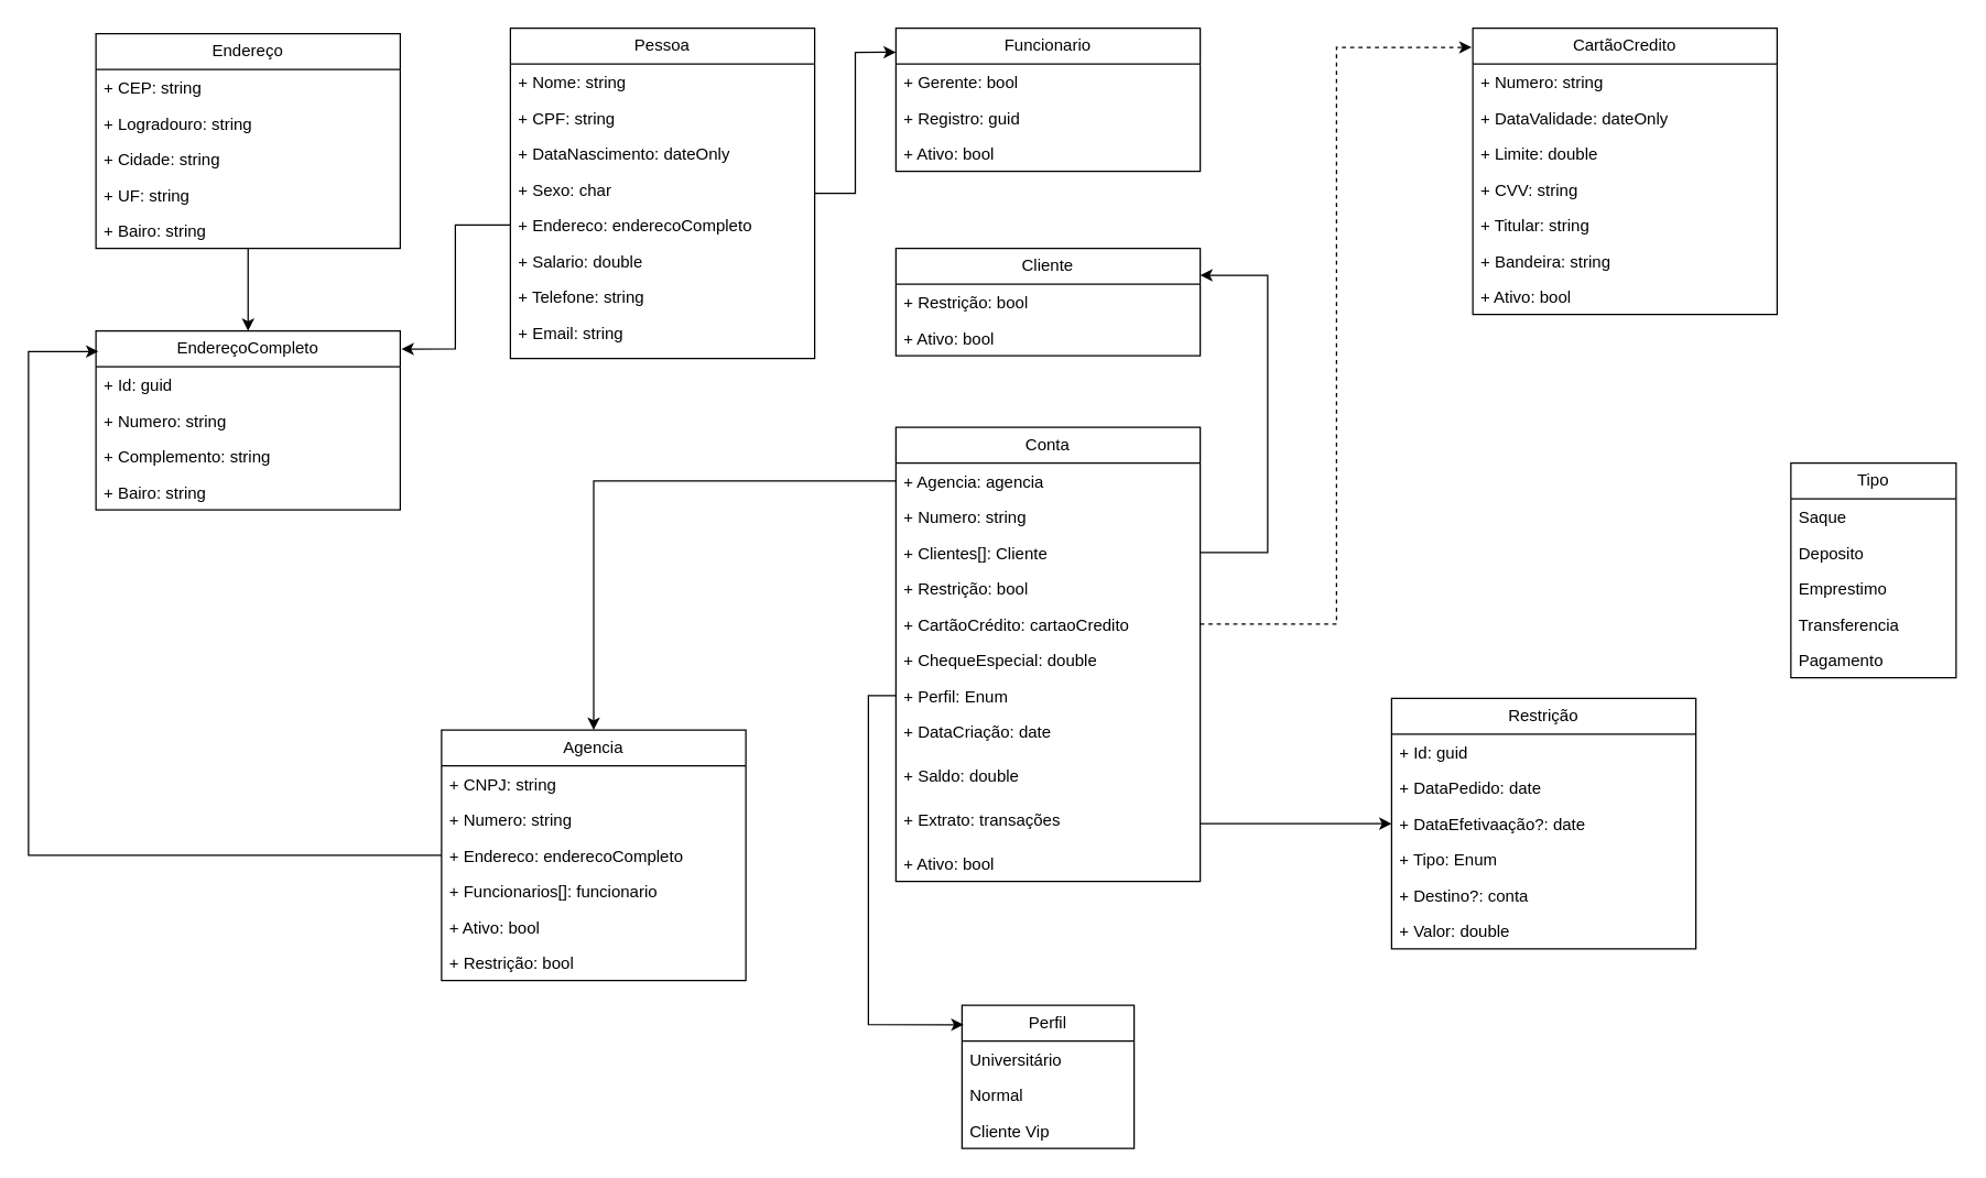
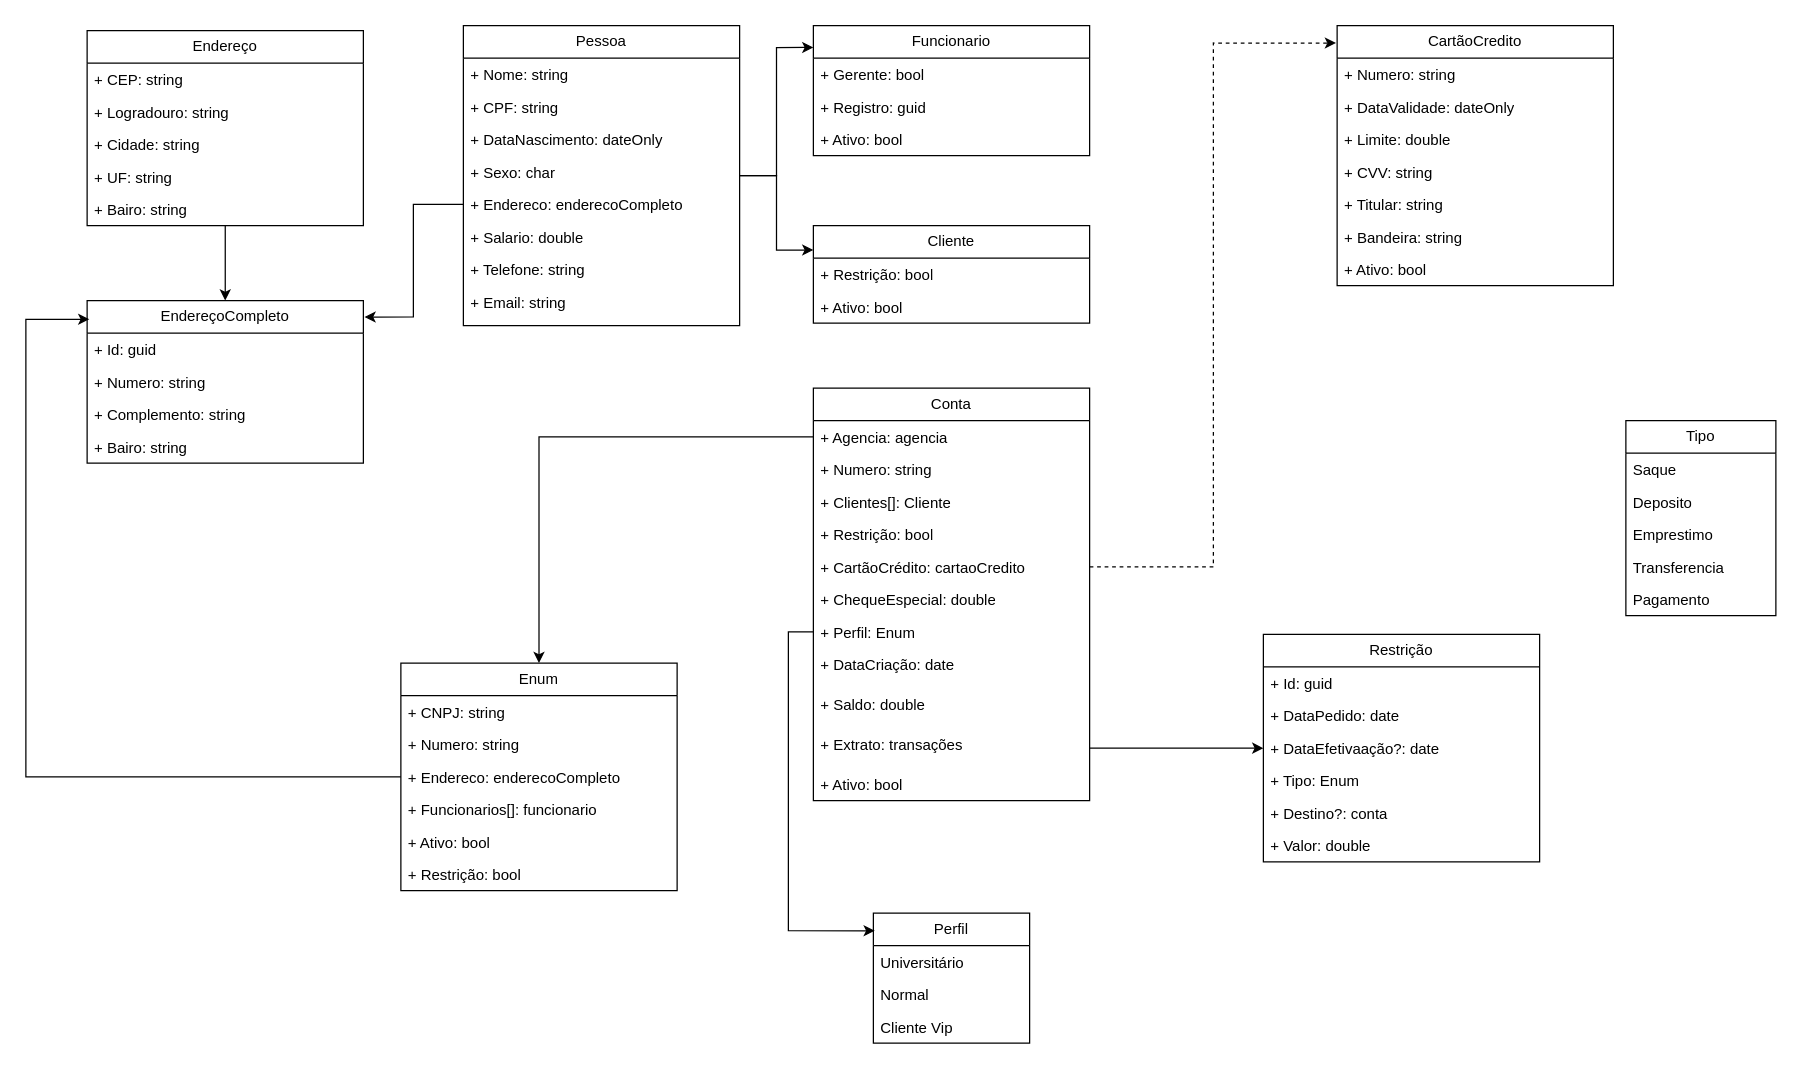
+ <mxCell id="2" style="edgeStyle=orthogonalEdgeStyle;rounded=0;orthogonalLoop=1;jettySize=auto;html=1;entryX=0;entryY=0.25;entryDx=0;entryDy=0;" parent="1" source="3" target="16" edge="1"><mxGeometry relative="1" as="geometry" /></mxCell>
- <mxCell id="78" style="edgeStyle=orthogonalEdgeStyle;rounded=0;orthogonalLoop=1;jettySize=auto;html=1;entryX=1;entryY=0.25;entryDx=0;entryDy=0;exitX=1;exitY=0.5;exitDx=0;exitDy=0;" parent="1" source="34" target="16" edge="1"><mxGeometry relative="1" as="geometry"><Array as="points"><mxPoint x="920" y="401" /><mxPoint x="920" y="200" /></Array></mxGeometry></mxCell>
- <mxCell id="68" value="Agencia" style="swimlane;fontStyle=0;childLayout=stackLayout;horizontal=1;startSize=26;fillColor=none;horizontalStack=0;resizeParent=1;resizeParentMax=0;resizeLast=0;collapsible=1;marginBottom=0;whiteSpace=wrap;html=1;" parent="1" vertex="1"><mxGeometry x="320" y="530" width="221" height="182" as="geometry" /></mxCell>
+ <mxCell id="68" value="Enum" style="swimlane;fontStyle=0;childLayout=stackLayout;horizontal=1;startSize=26;fillColor=none;horizontalStack=0;resizeParent=1;resizeParentMax=0;resizeLast=0;collapsible=1;marginBottom=0;whiteSpace=wrap;html=1;" parent="1" vertex="1"><mxGeometry x="320" y="530" width="221" height="182" as="geometry" /></mxCell>
